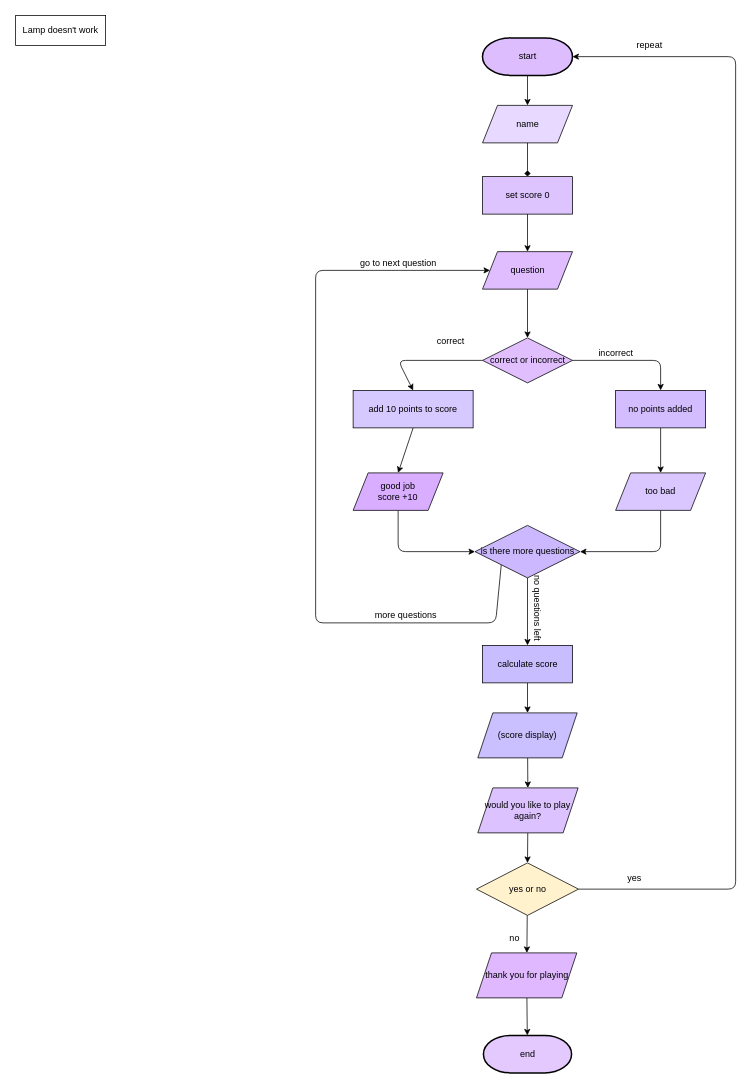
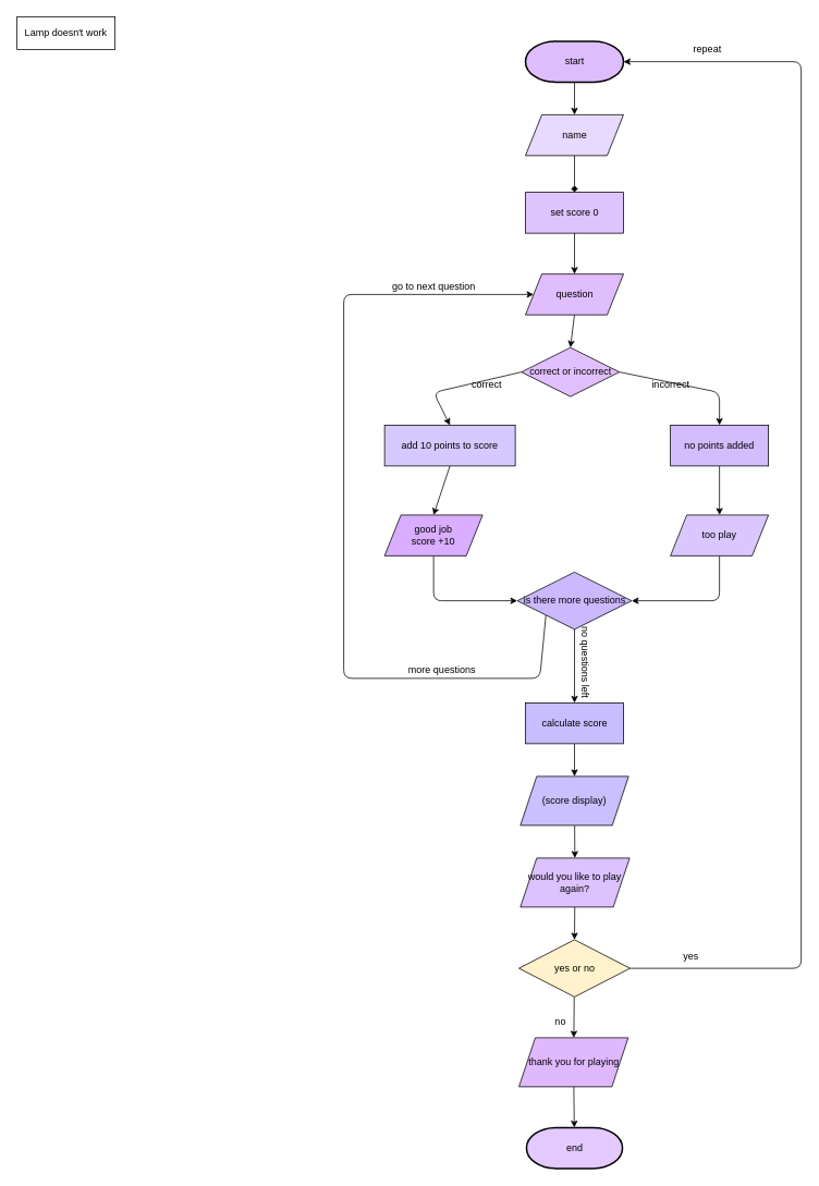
- <mxCell id="18" value="correct" style="text;html=1;align=center;verticalAlign=middle;resizable=0;points=[];autosize=1;strokeColor=none;fillColor=none;" parent="1" vertex="1"><mxGeometry x="575" y="445" width="50" height="20" as="geometry" /></mxCell>
+ <mxCell id="18" value="correct" style="text;html=1;align=center;verticalAlign=middle;resizable=0;points=[];autosize=1;strokeColor=none;fillColor=none;" parent="1" vertex="1"><mxGeometry x="570" y="460" width="50" height="20" as="geometry" /></mxCell>
- <mxCell id="12" value="correct or incorrect" style="rhombus;whiteSpace=wrap;html=1;fillColor=#E1BFFF;" parent="1" vertex="1"><mxGeometry x="642.5" y="450" width="120" height="60" as="geometry" /></mxCell>
+ <mxCell id="12" value="correct or incorrect" style="rhombus;whiteSpace=wrap;html=1;fillColor=#E1BFFF;" parent="1" vertex="1"><mxGeometry x="637.5" y="425" width="120" height="60" as="geometry" /></mxCell>
- <mxCell id="15" value="too bad" style="shape=parallelogram;perimeter=parallelogramPerimeter;whiteSpace=wrap;html=1;fixedSize=1;fillColor=#DAC7FF;" parent="1" vertex="1"><mxGeometry x="820" y="630" width="120" height="50" as="geometry" /></mxCell>
+ <mxCell id="15" value="too play" style="shape=parallelogram;perimeter=parallelogramPerimeter;whiteSpace=wrap;html=1;fixedSize=1;fillColor=#DAC7FF;" parent="1" vertex="1"><mxGeometry x="820" y="630" width="120" height="50" as="geometry" /></mxCell>
